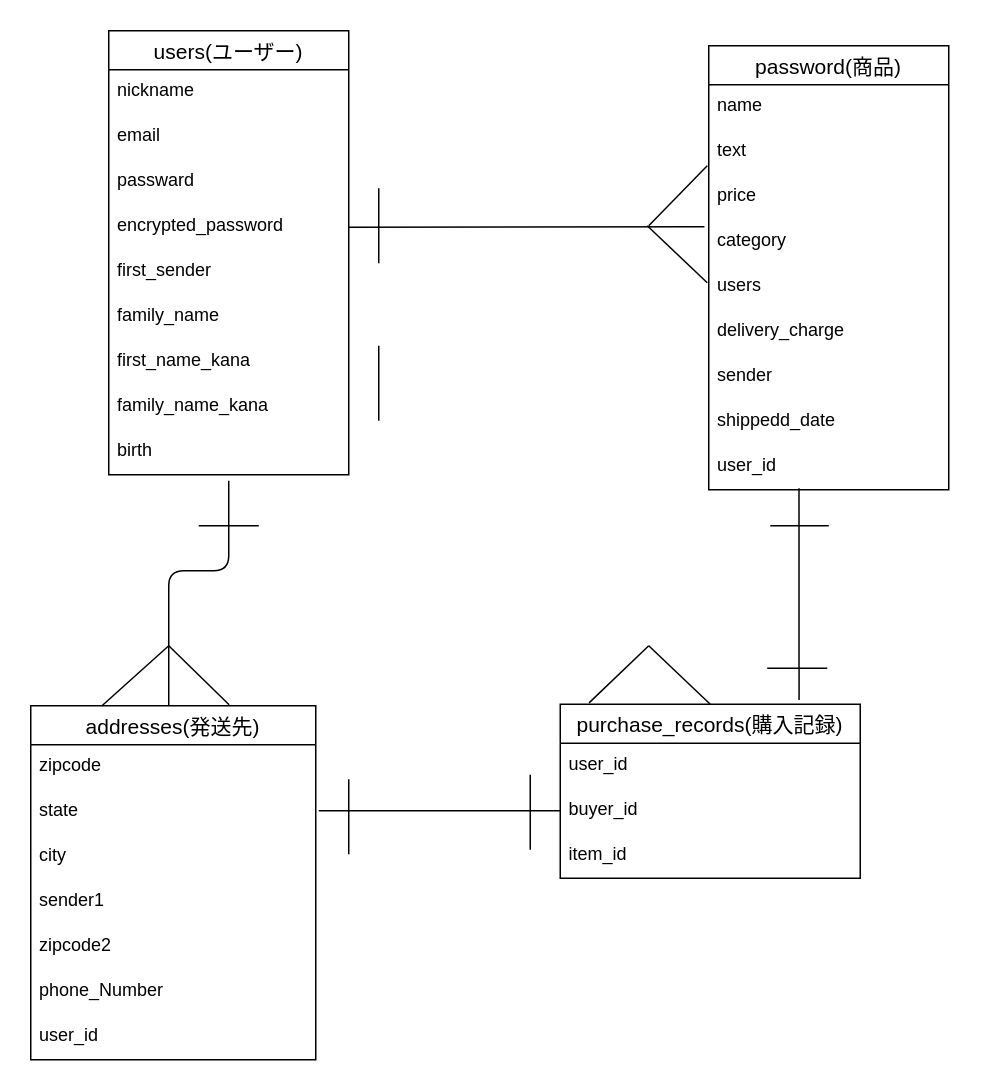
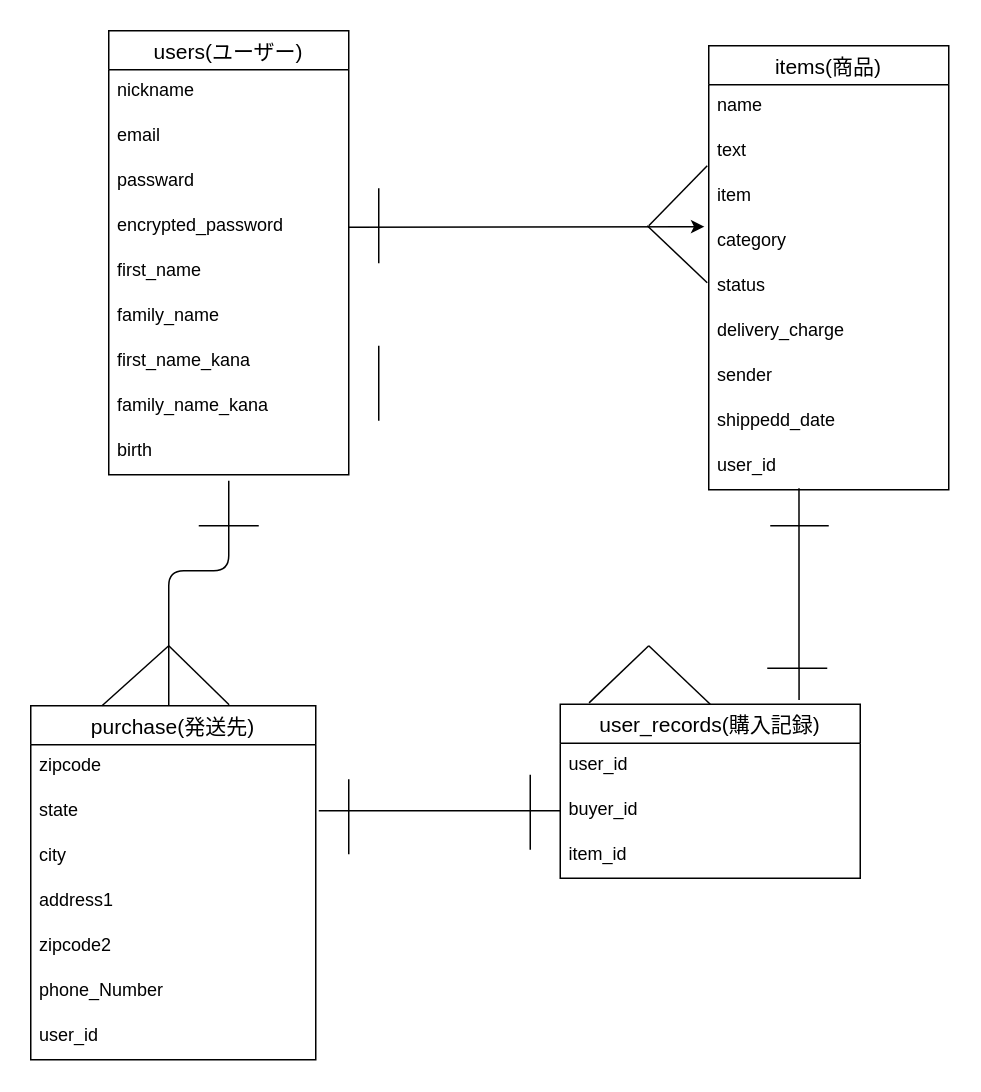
- <mxCell id="12" value="password(商品)" style="swimlane;fontStyle=0;childLayout=stackLayout;horizontal=1;startSize=26;horizontalStack=0;resizeParent=1;resizeParentMax=0;resizeLast=0;collapsible=1;marginBottom=0;align=center;fontSize=14;strokeColor=default;html=0;" vertex="1" parent="1"><mxGeometry x="472" y="30" width="160" height="296" as="geometry" /></mxCell>
+ <mxCell id="12" value="items(商品)" style="swimlane;fontStyle=0;childLayout=stackLayout;horizontal=1;startSize=26;horizontalStack=0;resizeParent=1;resizeParentMax=0;resizeLast=0;collapsible=1;marginBottom=0;align=center;fontSize=14;strokeColor=default;html=0;" vertex="1" parent="1"><mxGeometry x="472" y="30" width="160" height="296" as="geometry" /></mxCell>
- <mxCell id="15" value="price" style="text;strokeColor=none;fillColor=none;spacingLeft=4;spacingRight=4;overflow=hidden;rotatable=0;points=[[0,0.5],[1,0.5]];portConstraint=eastwest;fontSize=12;html=0;" vertex="1" parent="12"><mxGeometry y="86" width="160" height="30" as="geometry" /></mxCell>
+ <mxCell id="15" value="item" style="text;strokeColor=none;fillColor=none;spacingLeft=4;spacingRight=4;overflow=hidden;rotatable=0;points=[[0,0.5],[1,0.5]];portConstraint=eastwest;fontSize=12;html=0;" vertex="1" parent="12"><mxGeometry y="86" width="160" height="30" as="geometry" /></mxCell>
- <mxCell id="37" value="" style="endArrow=none;html=1;exitX=1;exitY=0.5;exitDx=0;exitDy=0;entryX=-0.018;entryY=0.153;entryDx=0;entryDy=0;entryPerimeter=0;" edge="1" parent="1" source="6" target="16"><mxGeometry width="50" height="50" relative="1" as="geometry"><mxPoint x="322" y="300" as="sourcePoint" /><mxPoint x="372" y="250" as="targetPoint" /></mxGeometry></mxCell>
+ <mxCell id="37" value="" style="endArrow=classic;html=1;exitX=1;exitY=0.5;exitDx=0;exitDy=0;entryX=-0.018;entryY=0.153;entryDx=0;entryDy=0;entryPerimeter=0;" edge="1" parent="1" source="6" target="16"><mxGeometry width="50" height="50" relative="1" as="geometry"><mxPoint x="322" y="300" as="sourcePoint" /><mxPoint x="372" y="250" as="targetPoint" /></mxGeometry></mxCell>
- <mxCell id="7" value="first_sender" style="text;strokeColor=none;fillColor=none;spacingLeft=4;spacingRight=4;overflow=hidden;rotatable=0;points=[[0,0.5],[1,0.5]];portConstraint=eastwest;fontSize=12;html=0;" vertex="1" parent="2"><mxGeometry y="146" width="160" height="30" as="geometry" /></mxCell>
+ <mxCell id="7" value="first_name" style="text;strokeColor=none;fillColor=none;spacingLeft=4;spacingRight=4;overflow=hidden;rotatable=0;points=[[0,0.5],[1,0.5]];portConstraint=eastwest;fontSize=12;html=0;" vertex="1" parent="2"><mxGeometry y="146" width="160" height="30" as="geometry" /></mxCell>
- <mxCell id="17" value="users" style="text;strokeColor=none;fillColor=none;spacingLeft=4;spacingRight=4;overflow=hidden;rotatable=0;points=[[0,0.5],[1,0.5]];portConstraint=eastwest;fontSize=12;html=0;" vertex="1" parent="12"><mxGeometry y="146" width="160" height="30" as="geometry" /></mxCell>
+ <mxCell id="17" value="status" style="text;strokeColor=none;fillColor=none;spacingLeft=4;spacingRight=4;overflow=hidden;rotatable=0;points=[[0,0.5],[1,0.5]];portConstraint=eastwest;fontSize=12;html=0;" vertex="1" parent="12"><mxGeometry y="146" width="160" height="30" as="geometry" /></mxCell>
- <mxCell id="22" value="purchase_records(購入記録)" style="swimlane;fontStyle=0;childLayout=stackLayout;horizontal=1;startSize=26;horizontalStack=0;resizeParent=1;resizeParentMax=0;resizeLast=0;collapsible=1;marginBottom=0;align=center;fontSize=14;strokeColor=default;html=0;" vertex="1" parent="1"><mxGeometry x="373" y="469" width="200" height="116" as="geometry" /></mxCell>
+ <mxCell id="22" value="user_records(購入記録)" style="swimlane;fontStyle=0;childLayout=stackLayout;horizontal=1;startSize=26;horizontalStack=0;resizeParent=1;resizeParentMax=0;resizeLast=0;collapsible=1;marginBottom=0;align=center;fontSize=14;strokeColor=default;html=0;" vertex="1" parent="1"><mxGeometry x="373" y="469" width="200" height="116" as="geometry" /></mxCell>
- <mxCell id="26" value="addresses(発送先)" style="swimlane;fontStyle=0;childLayout=stackLayout;horizontal=1;startSize=26;horizontalStack=0;resizeParent=1;resizeParentMax=0;resizeLast=0;collapsible=1;marginBottom=0;align=center;fontSize=14;strokeColor=default;html=0;" vertex="1" parent="1"><mxGeometry x="20" y="470" width="190" height="236" as="geometry" /></mxCell>
+ <mxCell id="26" value="purchase(発送先)" style="swimlane;fontStyle=0;childLayout=stackLayout;horizontal=1;startSize=26;horizontalStack=0;resizeParent=1;resizeParentMax=0;resizeLast=0;collapsible=1;marginBottom=0;align=center;fontSize=14;strokeColor=default;html=0;" vertex="1" parent="1"><mxGeometry x="20" y="470" width="190" height="236" as="geometry" /></mxCell>
- <mxCell id="30" value="sender1" style="text;strokeColor=none;fillColor=none;spacingLeft=4;spacingRight=4;overflow=hidden;rotatable=0;points=[[0,0.5],[1,0.5]];portConstraint=eastwest;fontSize=12;html=0;" vertex="1" parent="26"><mxGeometry y="116" width="190" height="30" as="geometry" /></mxCell>
+ <mxCell id="30" value="address1" style="text;strokeColor=none;fillColor=none;spacingLeft=4;spacingRight=4;overflow=hidden;rotatable=0;points=[[0,0.5],[1,0.5]];portConstraint=eastwest;fontSize=12;html=0;" vertex="1" parent="26"><mxGeometry y="116" width="190" height="30" as="geometry" /></mxCell>
